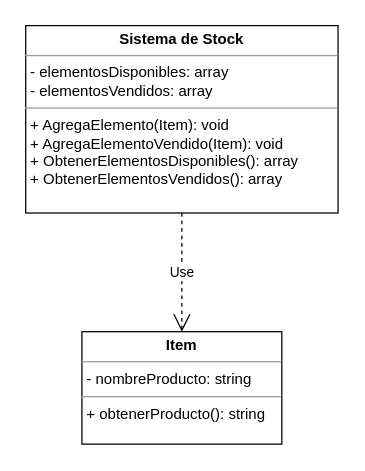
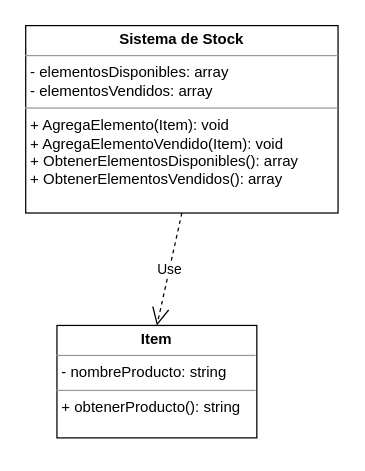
- <mxCell id="3" value="&lt;p style=&quot;margin:0px;margin-top:4px;text-align:center;&quot;&gt;&lt;b&gt;Item&lt;/b&gt;&lt;/p&gt;&lt;hr size=&quot;1&quot;&gt;&lt;p style=&quot;margin:0px;margin-left:4px;&quot;&gt;- nombreProducto: string&lt;/p&gt;&lt;hr size=&quot;1&quot;&gt;&lt;p style=&quot;margin:0px;margin-left:4px;&quot;&gt;+ obtenerProducto(): string&lt;/p&gt;" style="verticalAlign=top;align=left;overflow=fill;fontSize=12;fontFamily=Helvetica;html=1;" parent="1" vertex="1"><mxGeometry x="65" y="265" width="160" height="90" as="geometry" /></mxCell>
+ <mxCell id="3" value="&lt;p style=&quot;margin:0px;margin-top:4px;text-align:center;&quot;&gt;&lt;b&gt;Item&lt;/b&gt;&lt;/p&gt;&lt;hr size=&quot;1&quot;&gt;&lt;p style=&quot;margin:0px;margin-left:4px;&quot;&gt;- nombreProducto: string&lt;/p&gt;&lt;hr size=&quot;1&quot;&gt;&lt;p style=&quot;margin:0px;margin-left:4px;&quot;&gt;+ obtenerProducto(): string&lt;/p&gt;" style="verticalAlign=top;align=left;overflow=fill;fontSize=12;fontFamily=Helvetica;html=1;" parent="1" vertex="1"><mxGeometry x="45" y="260" width="160" height="90" as="geometry" /></mxCell>
